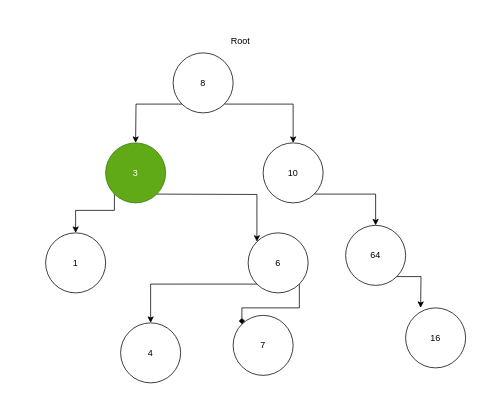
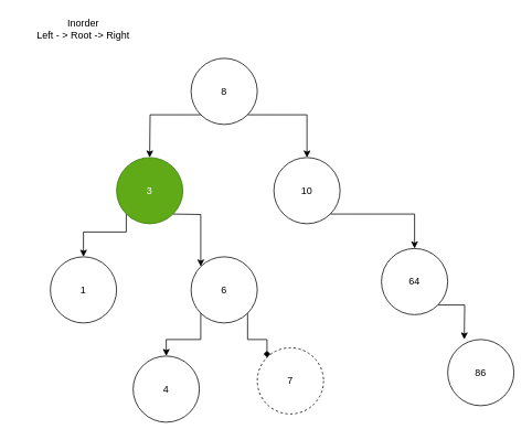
+ <mxCell id="17" value="Inorder&lt;br&gt;Left - &amp;gt; Root -&amp;gt; Right" style="text;html=1;strokeColor=none;fillColor=none;align=center;verticalAlign=middle;whiteSpace=wrap;rounded=0;" parent="1" vertex="1"><mxGeometry x="20" y="20" width="160" height="30" as="geometry" /></mxCell>
- <mxCell id="11" value="Root" style="text;html=1;strokeColor=none;fillColor=none;align=center;verticalAlign=middle;whiteSpace=wrap;rounded=0;" parent="1" vertex="1"><mxGeometry x="290" y="40" width="60" height="30" as="geometry" /></mxCell>
- <mxCell id="6" value="10" style="ellipse;whiteSpace=wrap;html=1;aspect=fixed;" parent="1" vertex="1"><mxGeometry x="350" y="190" width="80" height="80" as="geometry" /></mxCell>
+ <mxCell id="6" value="10" style="ellipse;whiteSpace=wrap;html=1;aspect=fixed;" parent="1" vertex="1"><mxGeometry x="330" y="190" width="80" height="80" as="geometry" /></mxCell>
- <mxCell id="16" value="6" style="ellipse;whiteSpace=wrap;html=1;aspect=fixed;" parent="1" vertex="1"><mxGeometry x="330" y="310" width="80" height="80" as="geometry" /></mxCell>
+ <mxCell id="16" value="6" style="ellipse;whiteSpace=wrap;html=1;aspect=fixed;" parent="1" vertex="1"><mxGeometry x="230" y="310" width="80" height="80" as="geometry" /></mxCell>
- <mxCell id="20" value="16" style="ellipse;whiteSpace=wrap;html=1;aspect=fixed;" parent="1" vertex="1"><mxGeometry x="540" y="410" width="80" height="80" as="geometry" /></mxCell>
+ <mxCell id="20" value="86" style="ellipse;whiteSpace=wrap;html=1;aspect=fixed;" parent="1" vertex="1"><mxGeometry x="540" y="410" width="80" height="80" as="geometry" /></mxCell>
- <mxCell id="13" value="7" style="ellipse;whiteSpace=wrap;html=1;aspect=fixed;" parent="1" vertex="1"><mxGeometry x="310" y="420" width="80" height="80" as="geometry" /></mxCell>
+ <mxCell id="13" value="7" style="ellipse;whiteSpace=wrap;html=1;aspect=fixed;dashed=1;" parent="1" vertex="1"><mxGeometry x="310" y="420" width="80" height="80" as="geometry" /></mxCell>
